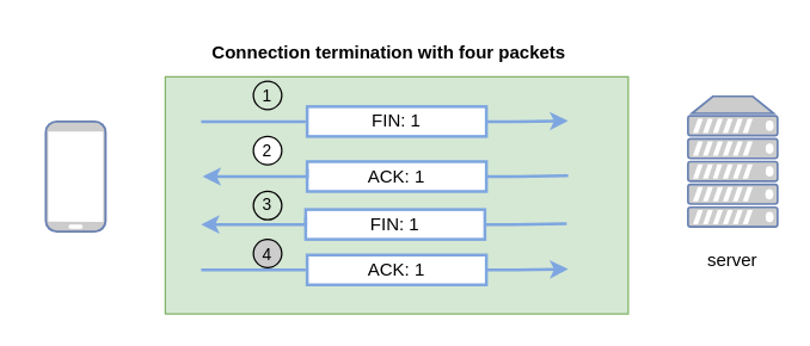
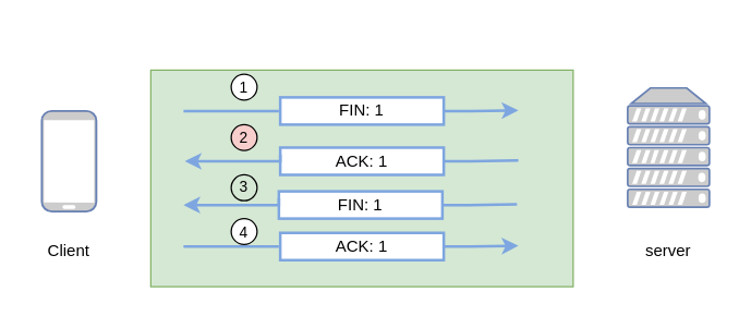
- <mxCell id="7" value="Connection termination with four packets" style="text;html=1;strokeColor=none;fillColor=none;align=center;verticalAlign=middle;whiteSpace=wrap;rounded=0;fontStyle=1" vertex="1" parent="1"><mxGeometry x="110" y="20" width="300" height="30" as="geometry" /></mxCell>
- <mxCell id="20" value="&lt;font style=&quot;font-size: 11px&quot;&gt;1&lt;/font&gt;" style="ellipse;whiteSpace=wrap;html=1;aspect=fixed;fillColor=#d5e8d4;" vertex="1" parent="1"><mxGeometry x="169" y="54" width="19" height="19" as="geometry" /></mxCell>
+ <mxCell id="20" value="&lt;font style=&quot;font-size: 11px&quot;&gt;1&lt;/font&gt;" style="ellipse;whiteSpace=wrap;html=1;aspect=fixed;" vertex="1" parent="1"><mxGeometry x="169" y="54" width="19" height="19" as="geometry" /></mxCell>
- <mxCell id="21" value="&lt;font style=&quot;font-size: 11px&quot;&gt;2&lt;/font&gt;" style="ellipse;whiteSpace=wrap;html=1;aspect=fixed;" vertex="1" parent="1"><mxGeometry x="169" y="91" width="19" height="19" as="geometry" /></mxCell>
+ <mxCell id="21" value="&lt;font style=&quot;font-size: 11px&quot;&gt;2&lt;/font&gt;" style="ellipse;whiteSpace=wrap;html=1;aspect=fixed;fillColor=#f8cecc;" vertex="1" parent="1"><mxGeometry x="169" y="91" width="19" height="19" as="geometry" /></mxCell>
- <mxCell id="23" value="&lt;font style=&quot;font-size: 11px&quot;&gt;4&lt;/font&gt;" style="ellipse;whiteSpace=wrap;html=1;aspect=fixed;fillColor=#cccccc;" vertex="1" parent="1"><mxGeometry x="169" y="160" width="19" height="19" as="geometry" /></mxCell>
+ <mxCell id="23" value="&lt;font style=&quot;font-size: 11px&quot;&gt;4&lt;/font&gt;" style="ellipse;whiteSpace=wrap;html=1;aspect=fixed;" vertex="1" parent="1"><mxGeometry x="169" y="160" width="19" height="19" as="geometry" /></mxCell>
- <mxCell id="5" value="server" style="text;html=1;strokeColor=none;fillColor=none;align=center;verticalAlign=middle;whiteSpace=wrap;rounded=0;" vertex="1" parent="1"><mxGeometry x="460" y="158.5" width="60" height="30" as="geometry" /></mxCell>
+ <mxCell id="5" value="server" style="text;html=1;strokeColor=none;fillColor=none;align=center;verticalAlign=middle;whiteSpace=wrap;rounded=0;" vertex="1" parent="1"><mxGeometry x="460" y="168.5" width="60" height="30" as="geometry" /></mxCell>
+ <mxCell id="4" value="Client" style="text;html=1;strokeColor=none;fillColor=none;align=center;verticalAlign=middle;whiteSpace=wrap;rounded=0;" vertex="1" parent="1"><mxGeometry x="20" y="168.5" width="60" height="30" as="geometry" /></mxCell>
